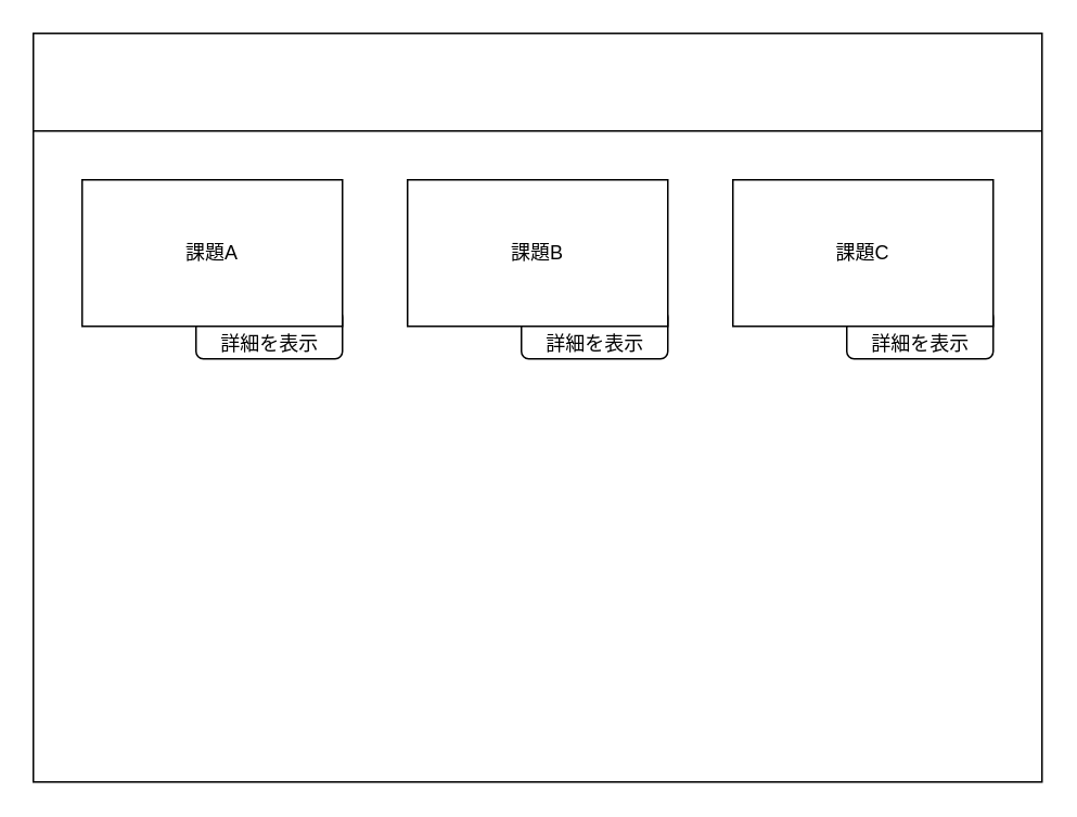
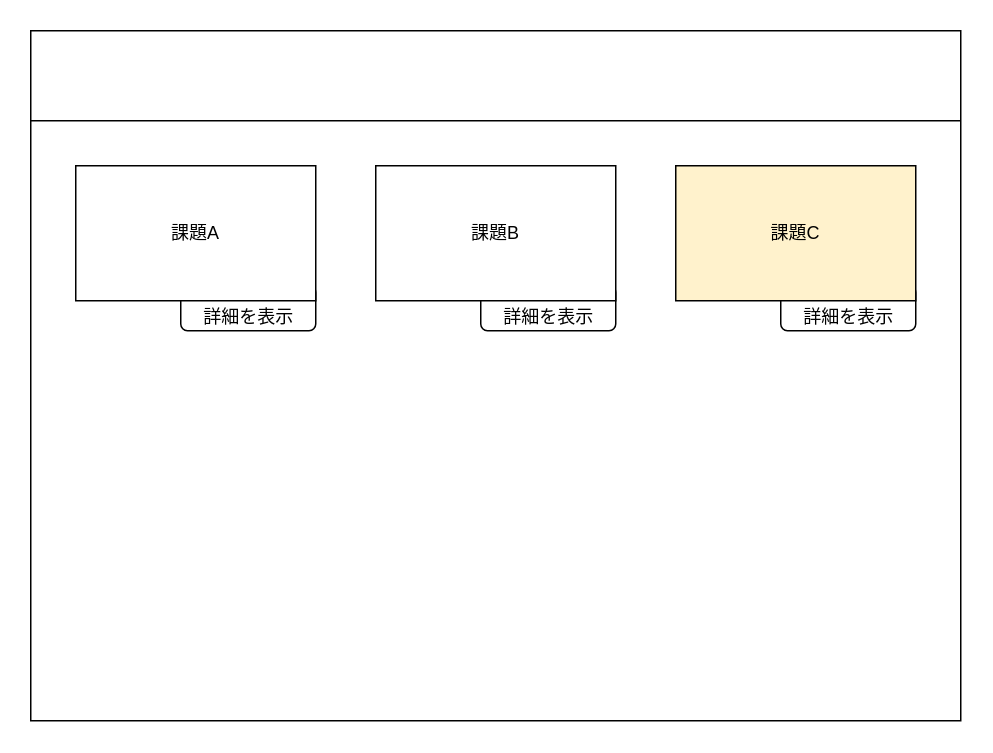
- <mxCell id="9" value="課題C" style="rounded=0;whiteSpace=wrap;html=1;" vertex="1" parent="1"><mxGeometry x="450" y="110" width="160" height="90" as="geometry" /></mxCell>
+ <mxCell id="9" value="課題C" style="rounded=0;whiteSpace=wrap;html=1;fillColor=#fff2cc;" vertex="1" parent="1"><mxGeometry x="450" y="110" width="160" height="90" as="geometry" /></mxCell>
